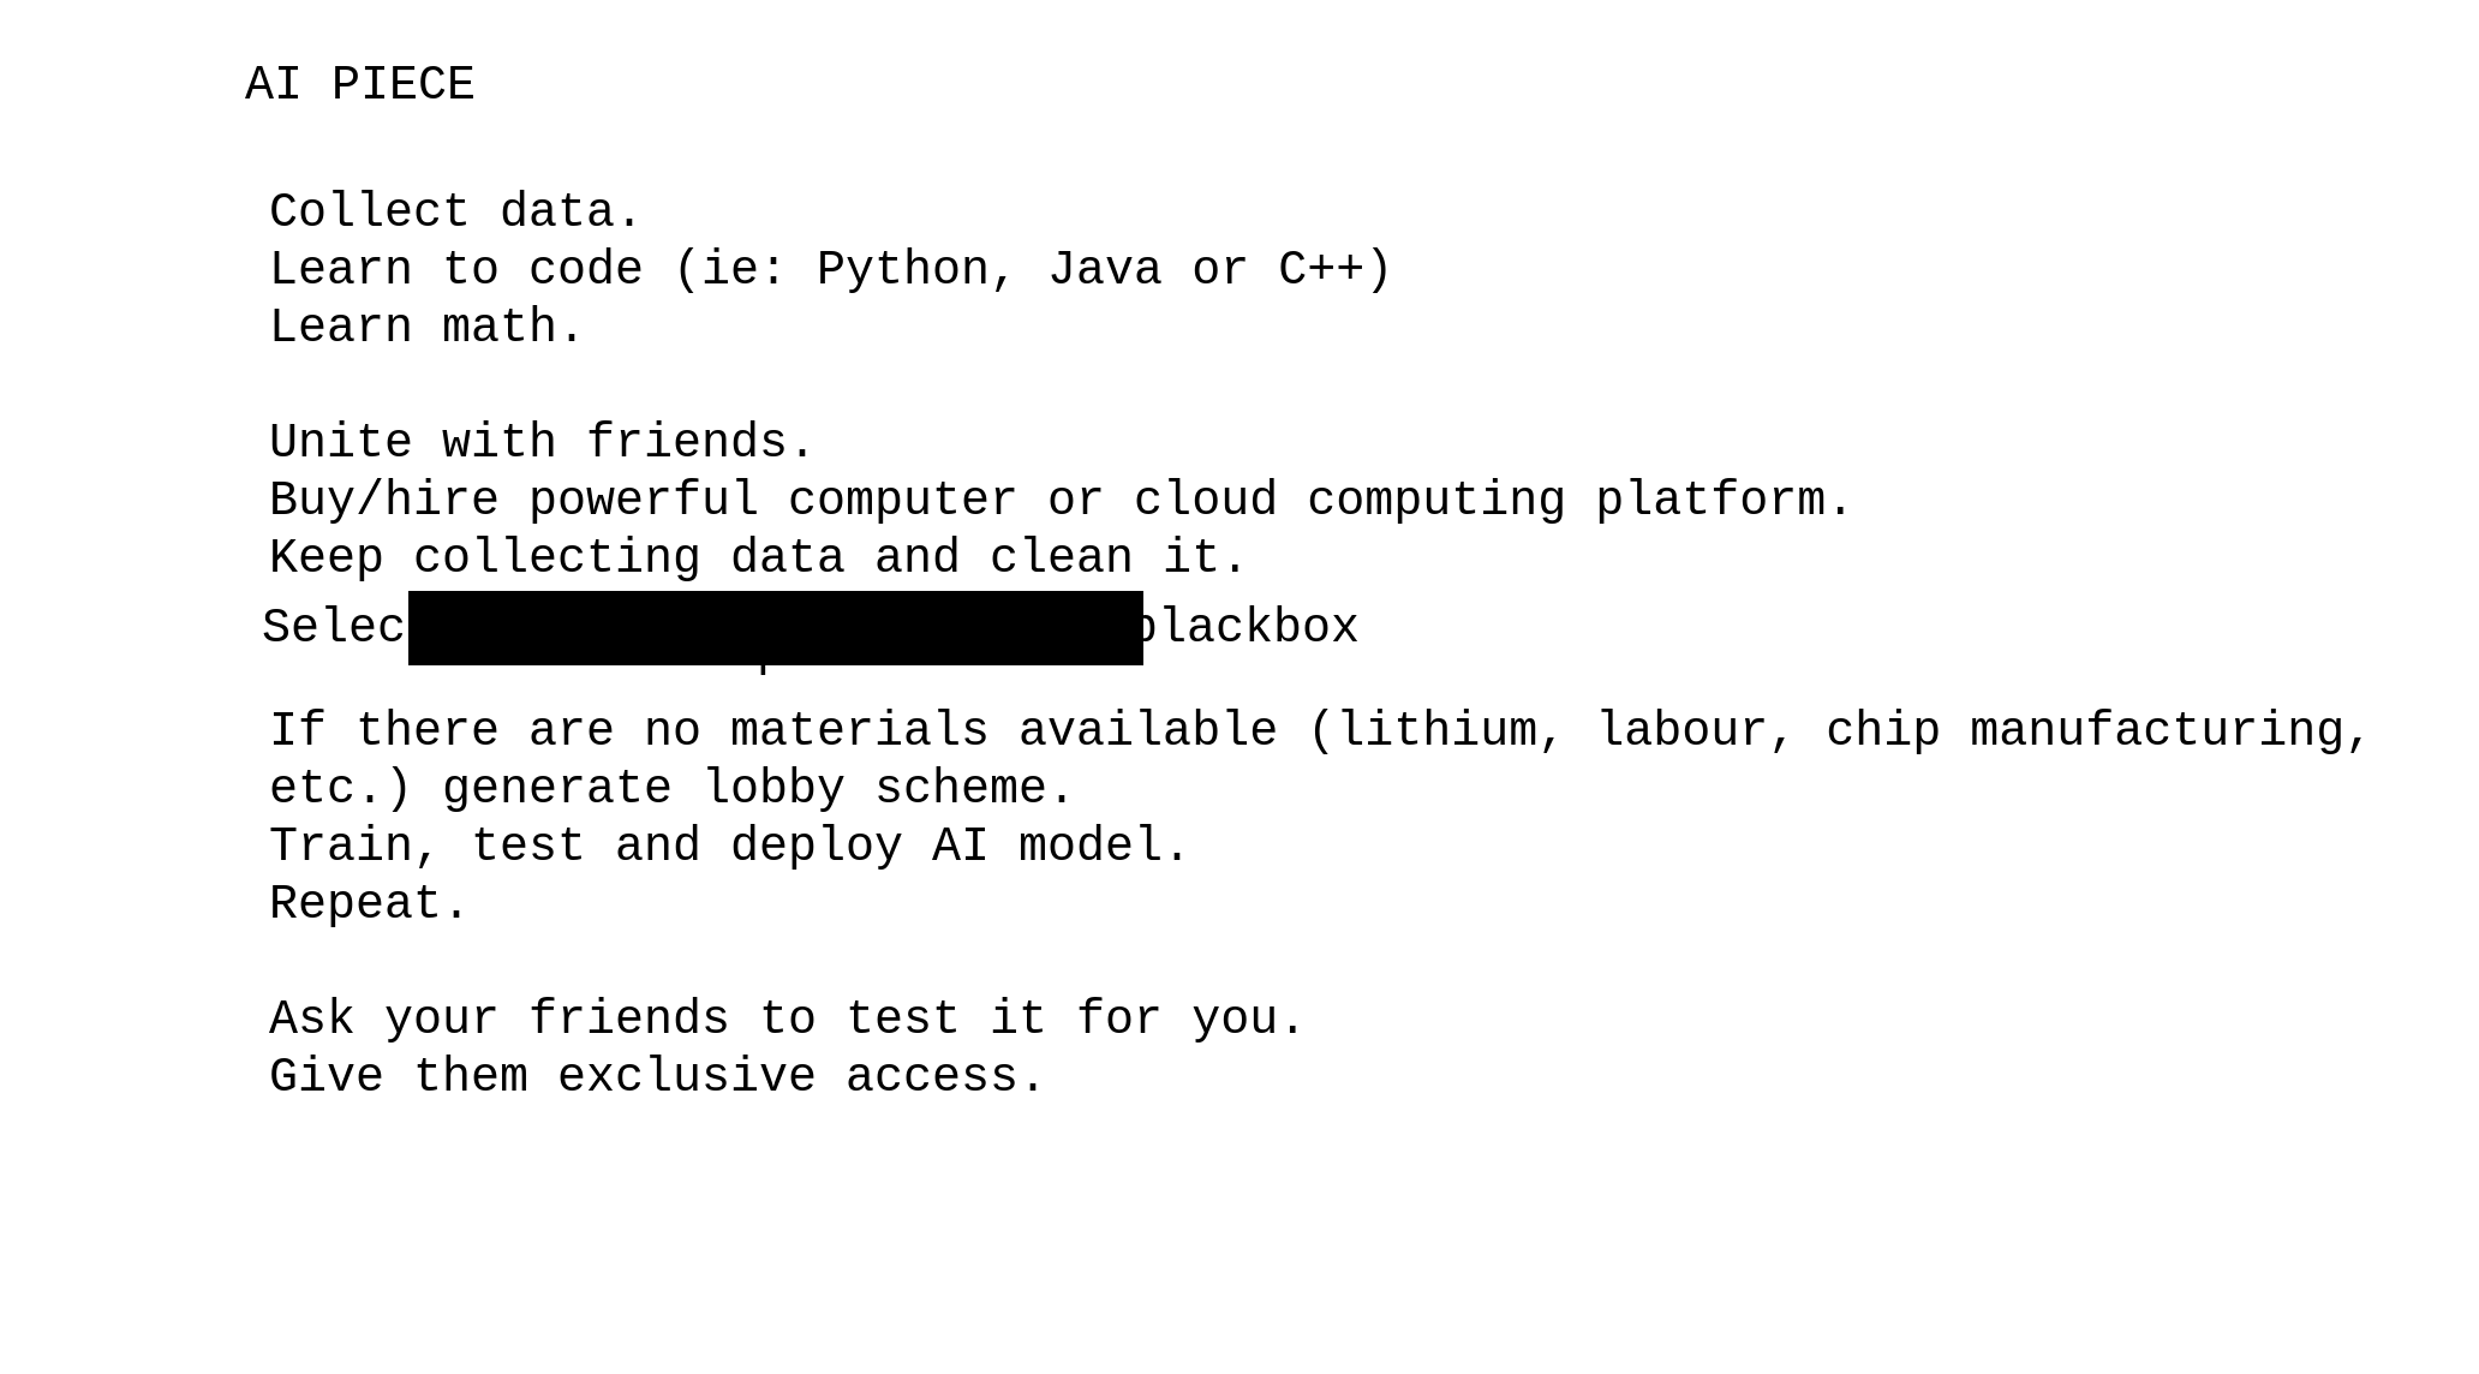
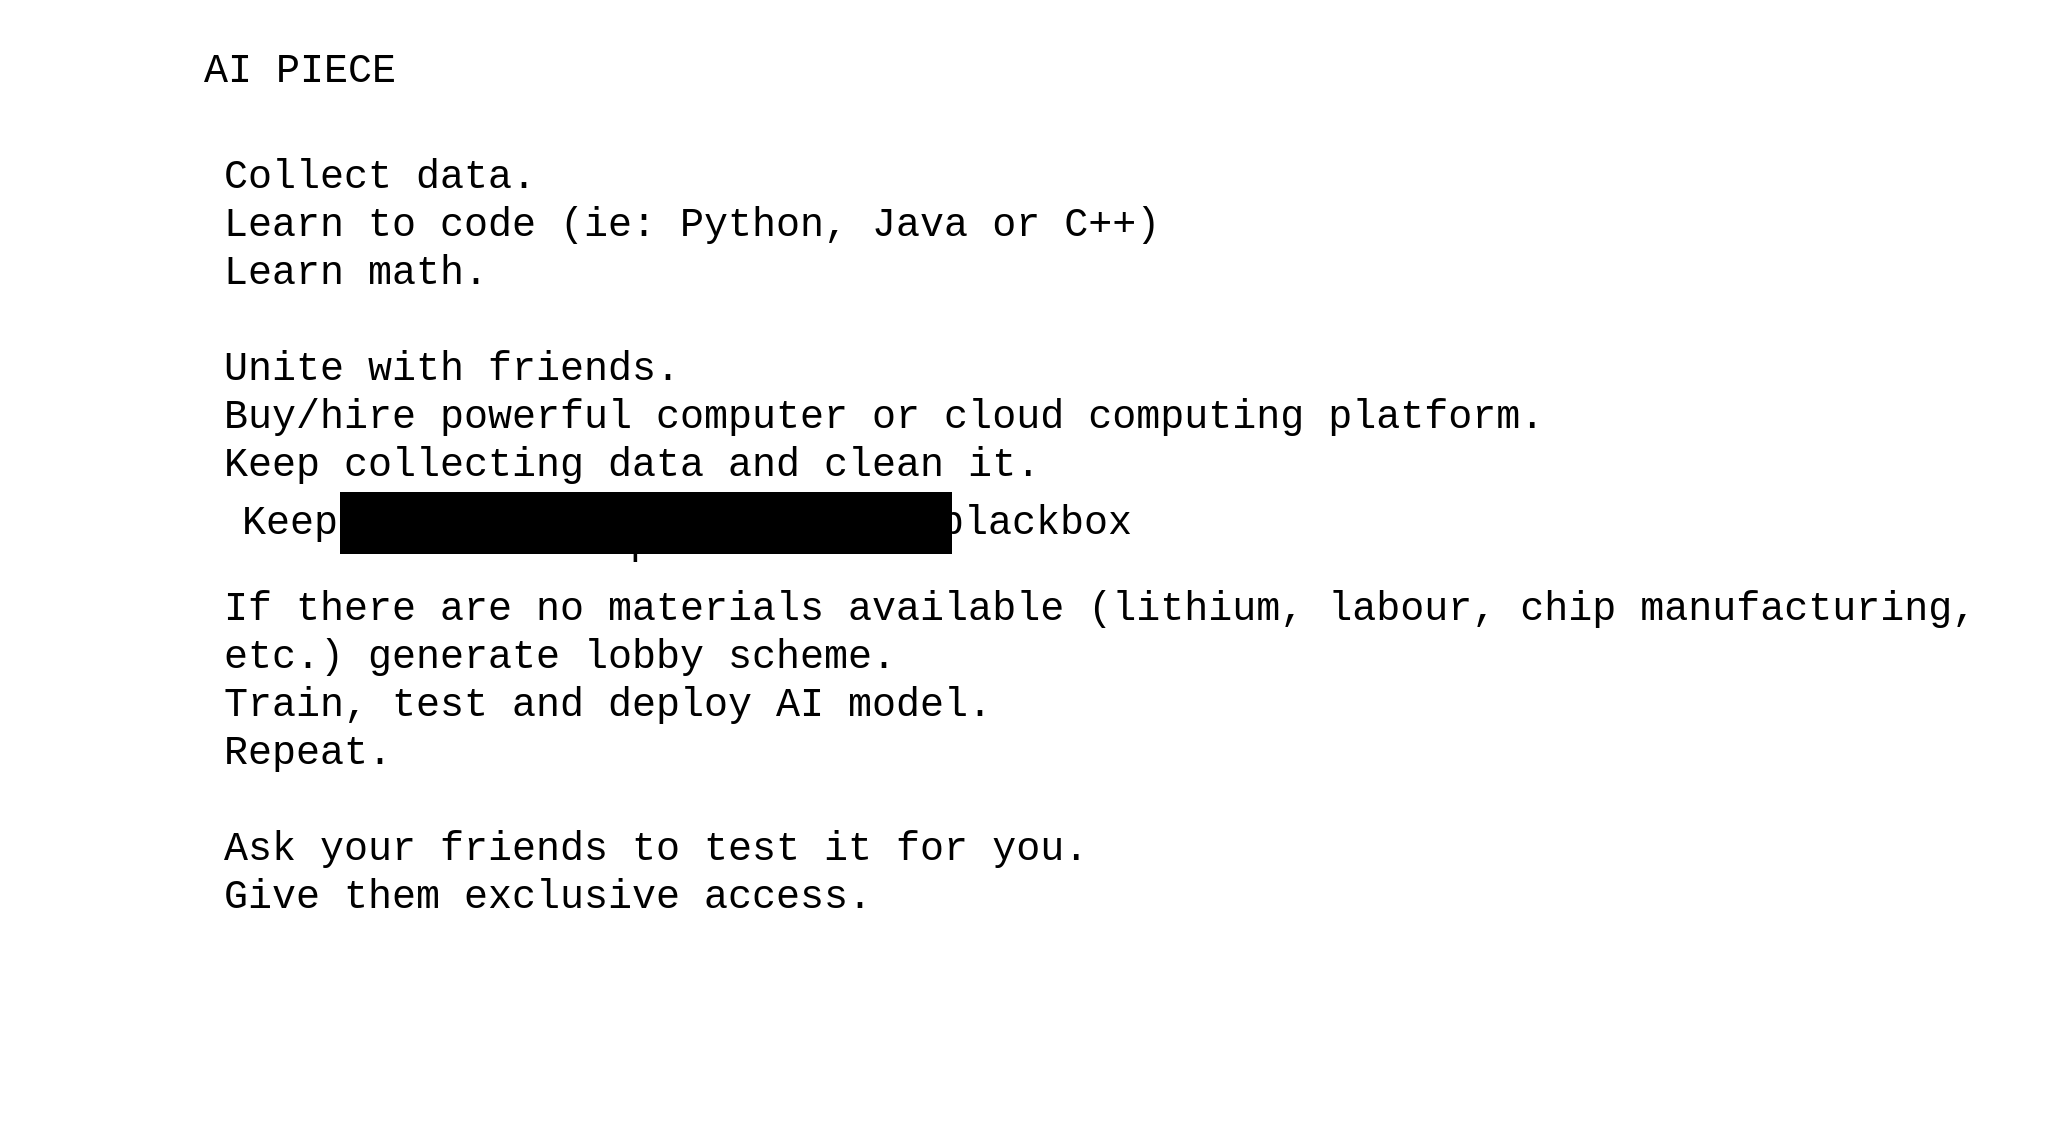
- <mxCell id="9" value="Select" style="text;html=1;strokeColor=none;fillColor=none;align=center;verticalAlign=middle;whiteSpace=wrap;rounded=0;fontSize=20;fontFamily=Courier New;" vertex="1" parent="7"><mxGeometry width="250" height="30" as="geometry" /></mxCell>
+ <mxCell id="9" value="Keep" style="text;html=1;strokeColor=none;fillColor=none;align=center;verticalAlign=middle;whiteSpace=wrap;rounded=0;fontSize=20;fontFamily=Courier New;" vertex="1" parent="7"><mxGeometry width="250" height="30" as="geometry" /></mxCell>
